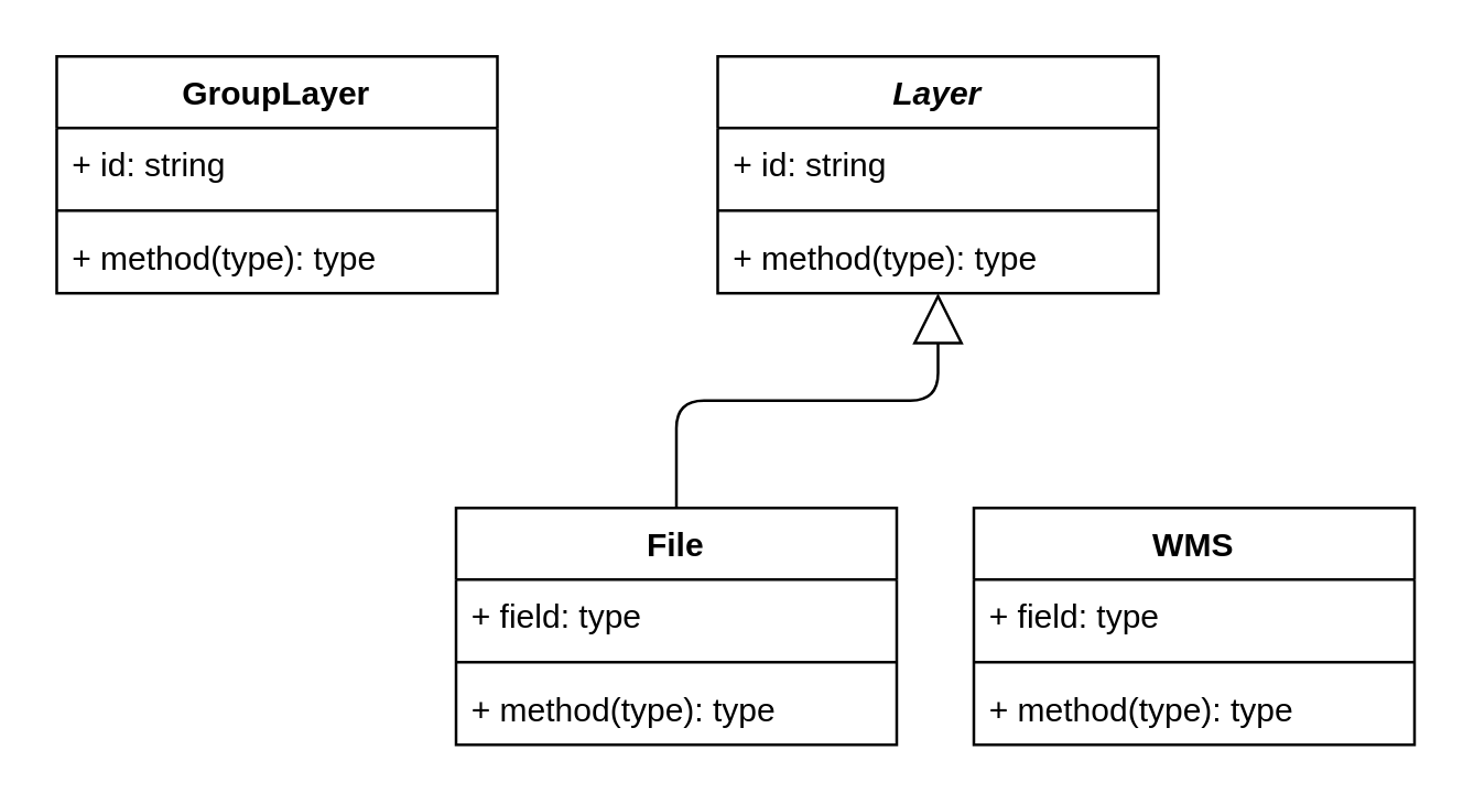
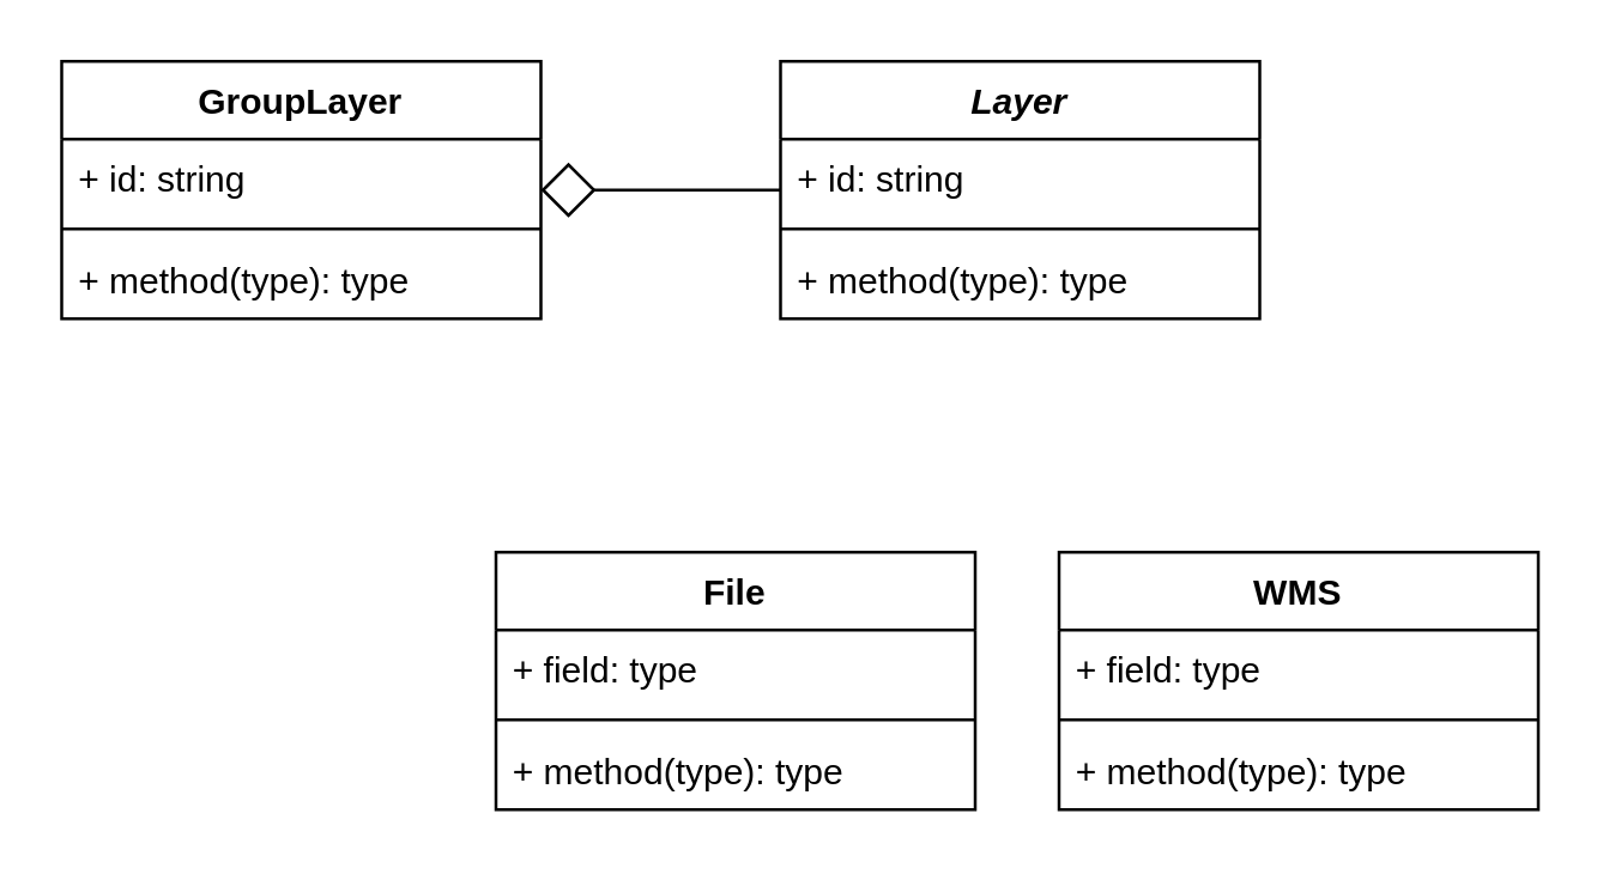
+ <mxCell id="2" value="" style="edgeStyle=none;html=1;endArrow=diamond;endFill=0;endSize=16;" edge="1" parent="1" source="3" target="7"><mxGeometry relative="1" as="geometry" /></mxCell>
- <mxCell id="11" style="edgeStyle=orthogonalEdgeStyle;html=1;endArrow=block;endFill=0;endSize=16;elbow=vertical;" edge="1" parent="1" source="12" target="3"><mxGeometry relative="1" as="geometry" /></mxCell>
